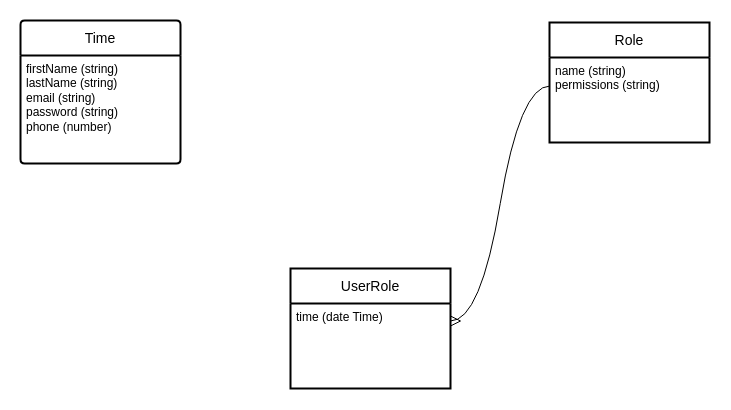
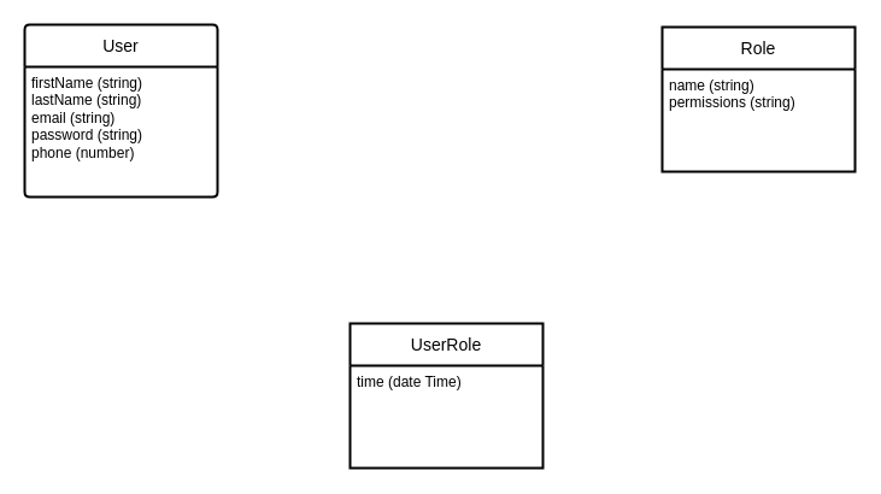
- <mxCell id="2" value="Time" style="swimlane;childLayout=stackLayout;horizontal=1;startSize=35;horizontalStack=0;rounded=1;fontSize=14;fontStyle=0;strokeWidth=2;resizeParent=0;resizeLast=1;shadow=0;dashed=0;align=center;arcSize=4;whiteSpace=wrap;html=1;" vertex="1" parent="1"><mxGeometry x="20" y="20" width="160" height="143" as="geometry"><mxRectangle x="-43" y="-183" width="65" height="50" as="alternateBounds" /></mxGeometry></mxCell>
+ <mxCell id="2" value="User" style="swimlane;childLayout=stackLayout;horizontal=1;startSize=35;horizontalStack=0;rounded=1;fontSize=14;fontStyle=0;strokeWidth=2;resizeParent=0;resizeLast=1;shadow=0;dashed=0;align=center;arcSize=4;whiteSpace=wrap;html=1;" vertex="1" parent="1"><mxGeometry x="20" y="20" width="160" height="143" as="geometry"><mxRectangle x="-43" y="-183" width="65" height="50" as="alternateBounds" /></mxGeometry></mxCell>
- <mxCell id="10" value="" style="edgeStyle=entityRelationEdgeStyle;fontSize=12;html=1;endArrow=ERmany;rounded=0;startSize=8;endSize=8;curved=1;exitX=0.003;exitY=0.407;exitDx=0;exitDy=0;exitPerimeter=0;entryX=1;entryY=0.25;entryDx=0;entryDy=0;" edge="1" parent="1" source="5" target="8"><mxGeometry width="100" height="100" relative="1" as="geometry"><mxPoint x="443" y="320" as="sourcePoint" /><mxPoint x="523" y="188" as="targetPoint" /><Array as="points"><mxPoint x="522" y="116.5" /></Array></mxGeometry></mxCell>
